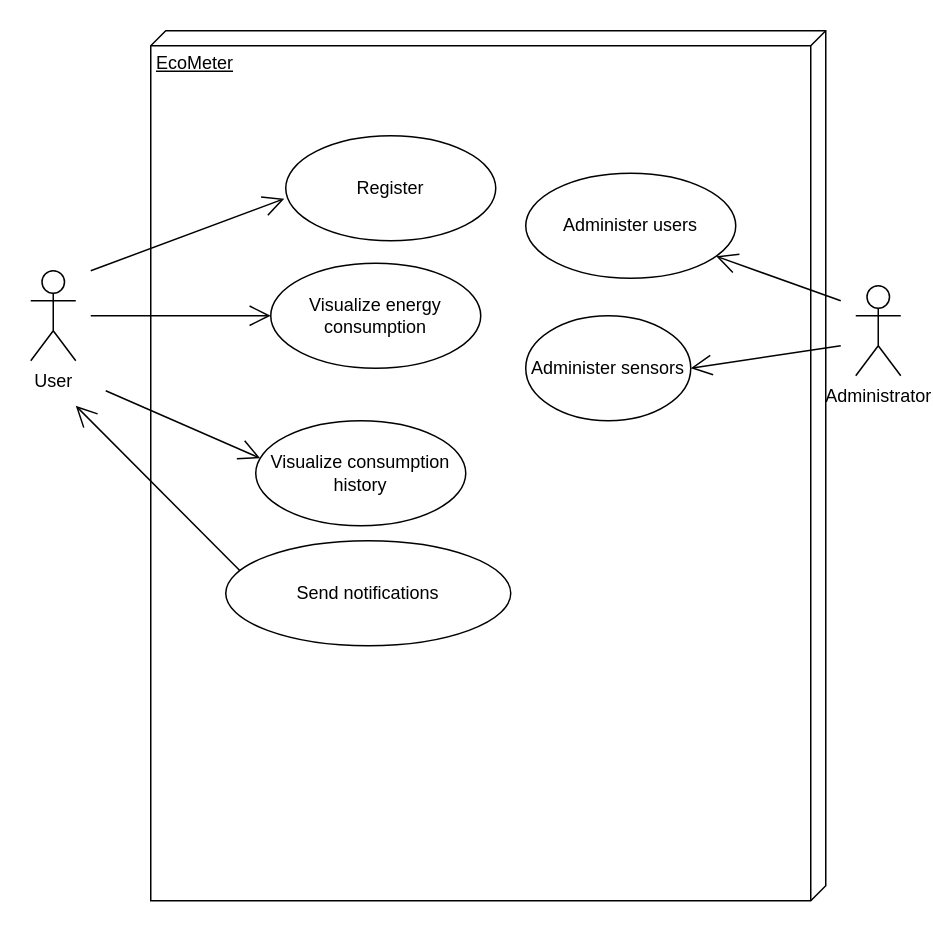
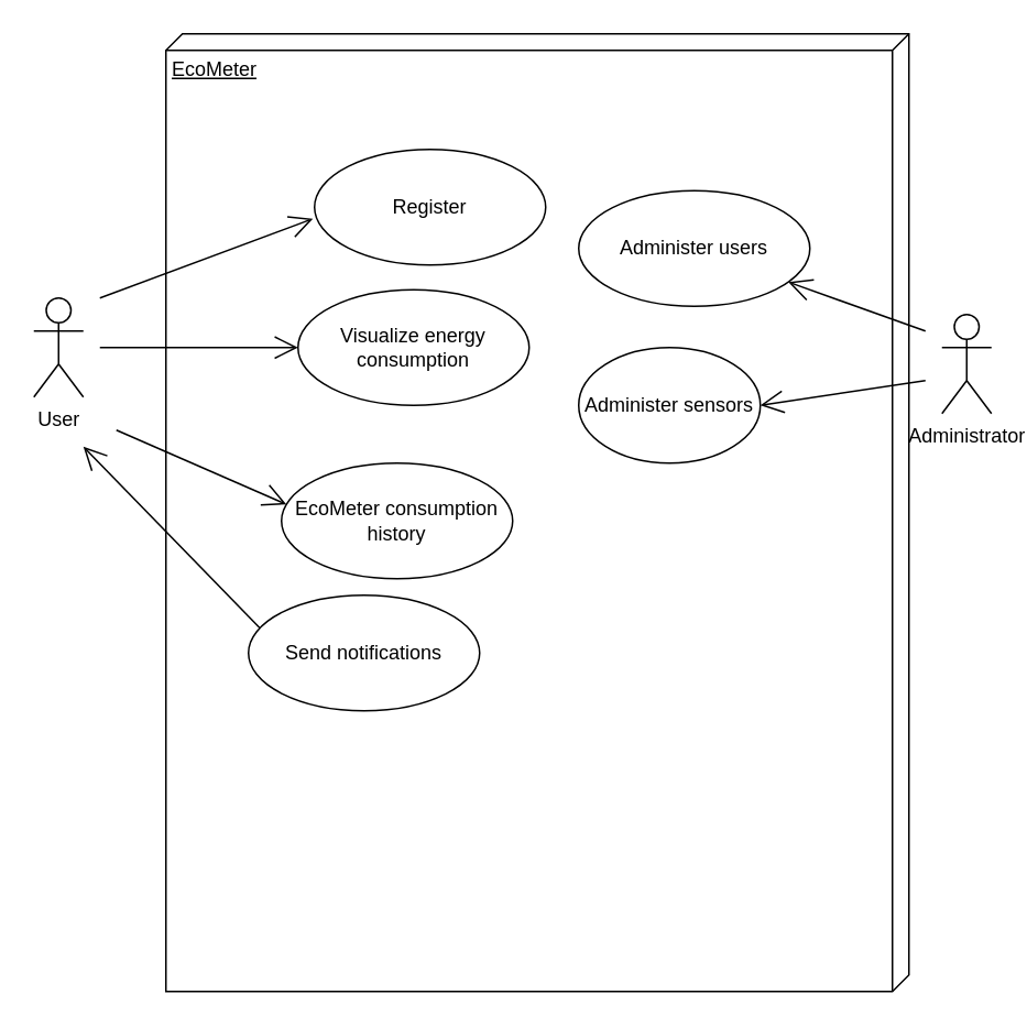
- <mxCell id="11" value="Visualize consumption history" style="ellipse;whiteSpace=wrap;html=1;" parent="1" vertex="1"><mxGeometry x="170" y="280" width="140" height="70" as="geometry" /></mxCell>
+ <mxCell id="11" value="EcoMeter consumption history" style="ellipse;whiteSpace=wrap;html=1;" parent="1" vertex="1"><mxGeometry x="170" y="280" width="140" height="70" as="geometry" /></mxCell>
- <mxCell id="13" value="Send notifications" style="ellipse;whiteSpace=wrap;html=1;" parent="1" vertex="1"><mxGeometry x="150" y="360" width="190" height="70" as="geometry" /></mxCell>
+ <mxCell id="13" value="Send notifications" style="ellipse;whiteSpace=wrap;html=1;" parent="1" vertex="1"><mxGeometry x="150" y="360" width="140" height="70" as="geometry" /></mxCell>
